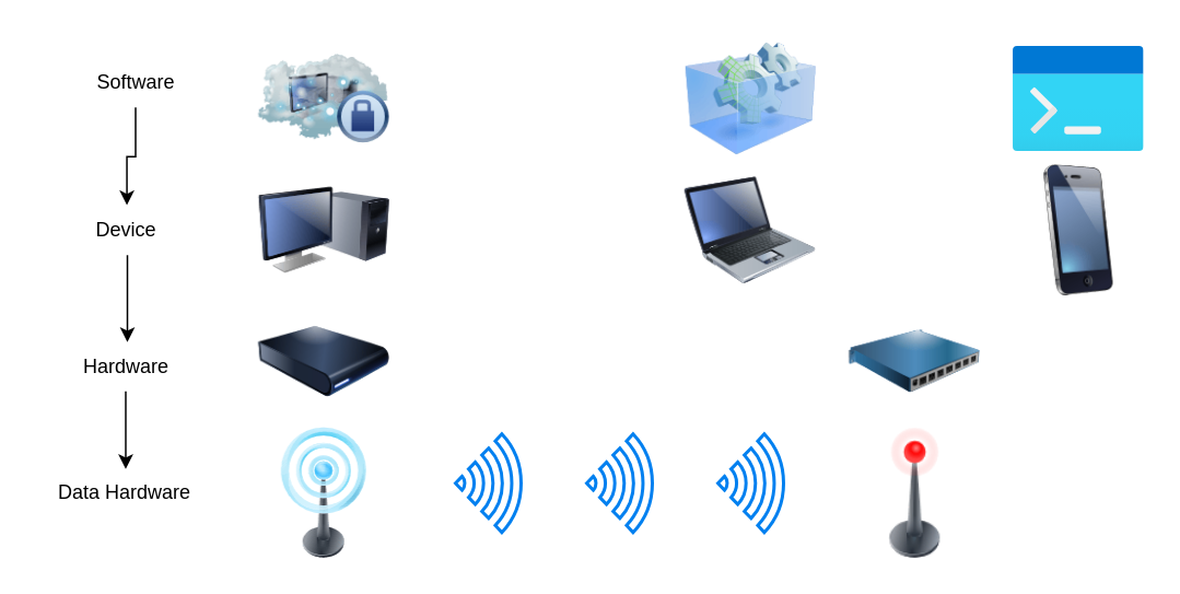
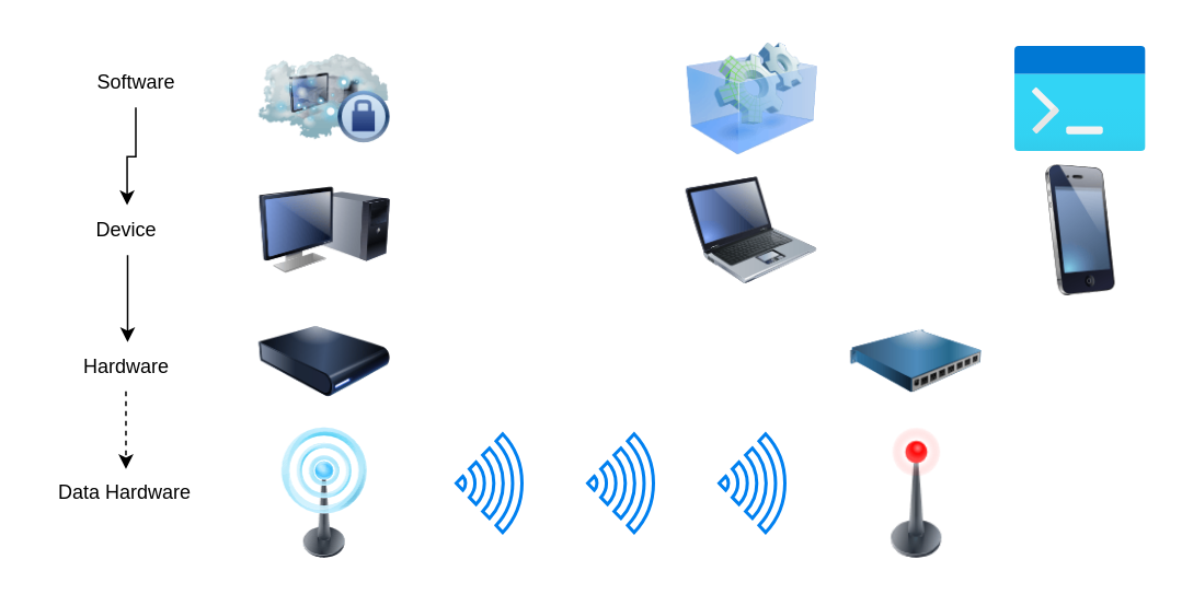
- <mxCell id="21" style="edgeStyle=orthogonalEdgeStyle;rounded=0;orthogonalLoop=1;jettySize=auto;html=1;entryX=0.509;entryY=0.012;entryDx=0;entryDy=0;entryPerimeter=0;" edge="1" parent="1" source="17" target="19"><mxGeometry relative="1" as="geometry" /></mxCell>
+ <mxCell id="21" style="edgeStyle=orthogonalEdgeStyle;rounded=0;orthogonalLoop=1;jettySize=auto;html=1;entryX=0.509;entryY=0.012;entryDx=0;entryDy=0;entryPerimeter=0;dashed=1;" edge="1" parent="1" source="17" target="19"><mxGeometry relative="1" as="geometry" /></mxCell>
